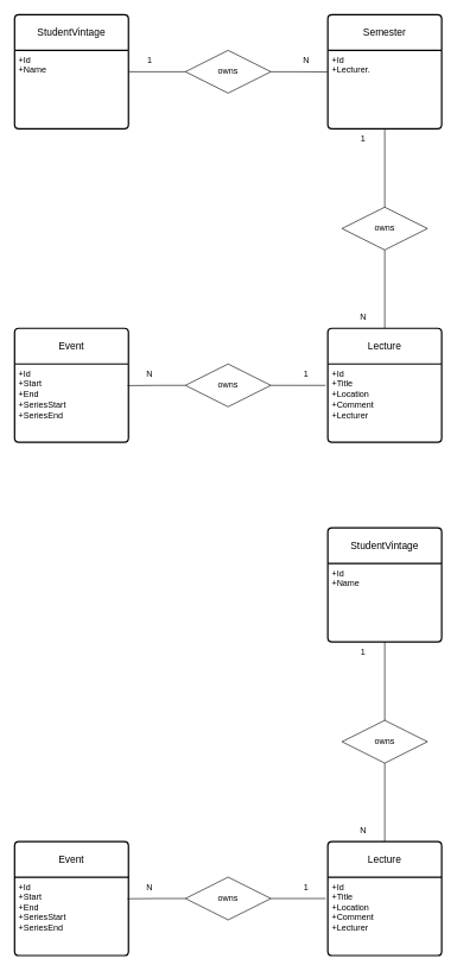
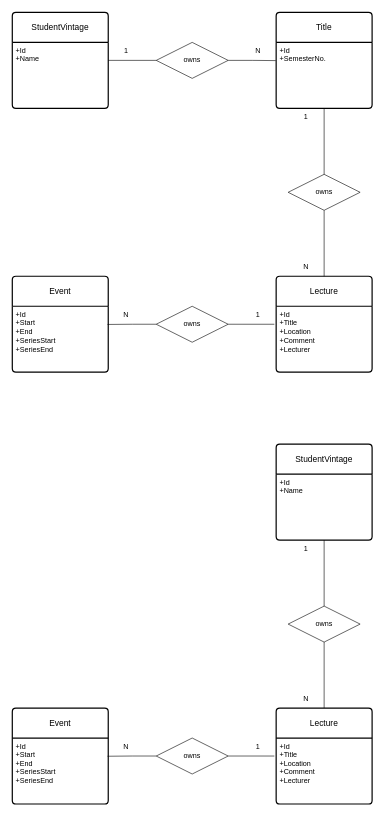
- <mxCell id="5" value="Semester" style="swimlane;childLayout=stackLayout;horizontal=1;startSize=50;horizontalStack=0;rounded=1;fontSize=14;fontStyle=0;strokeWidth=2;resizeParent=0;resizeLast=1;shadow=0;dashed=0;align=center;arcSize=4;whiteSpace=wrap;html=1;" vertex="1" parent="1"><mxGeometry x="460" y="20" width="160" height="160" as="geometry" /></mxCell>
+ <mxCell id="5" value="Title" style="swimlane;childLayout=stackLayout;horizontal=1;startSize=50;horizontalStack=0;rounded=1;fontSize=14;fontStyle=0;strokeWidth=2;resizeParent=0;resizeLast=1;shadow=0;dashed=0;align=center;arcSize=4;whiteSpace=wrap;html=1;" vertex="1" parent="1"><mxGeometry x="460" y="20" width="160" height="160" as="geometry" /></mxCell>
- <mxCell id="6" value="+Id&lt;br&gt;+Lecturer." style="align=left;strokeColor=none;fillColor=none;spacingLeft=4;fontSize=12;verticalAlign=top;resizable=0;rotatable=0;part=1;html=1;" vertex="1" parent="5"><mxGeometry y="50" width="160" height="110" as="geometry" /></mxCell>
+ <mxCell id="6" value="+Id&lt;br&gt;+SemesterNo." style="align=left;strokeColor=none;fillColor=none;spacingLeft=4;fontSize=12;verticalAlign=top;resizable=0;rotatable=0;part=1;html=1;" vertex="1" parent="5"><mxGeometry y="50" width="160" height="110" as="geometry" /></mxCell>
